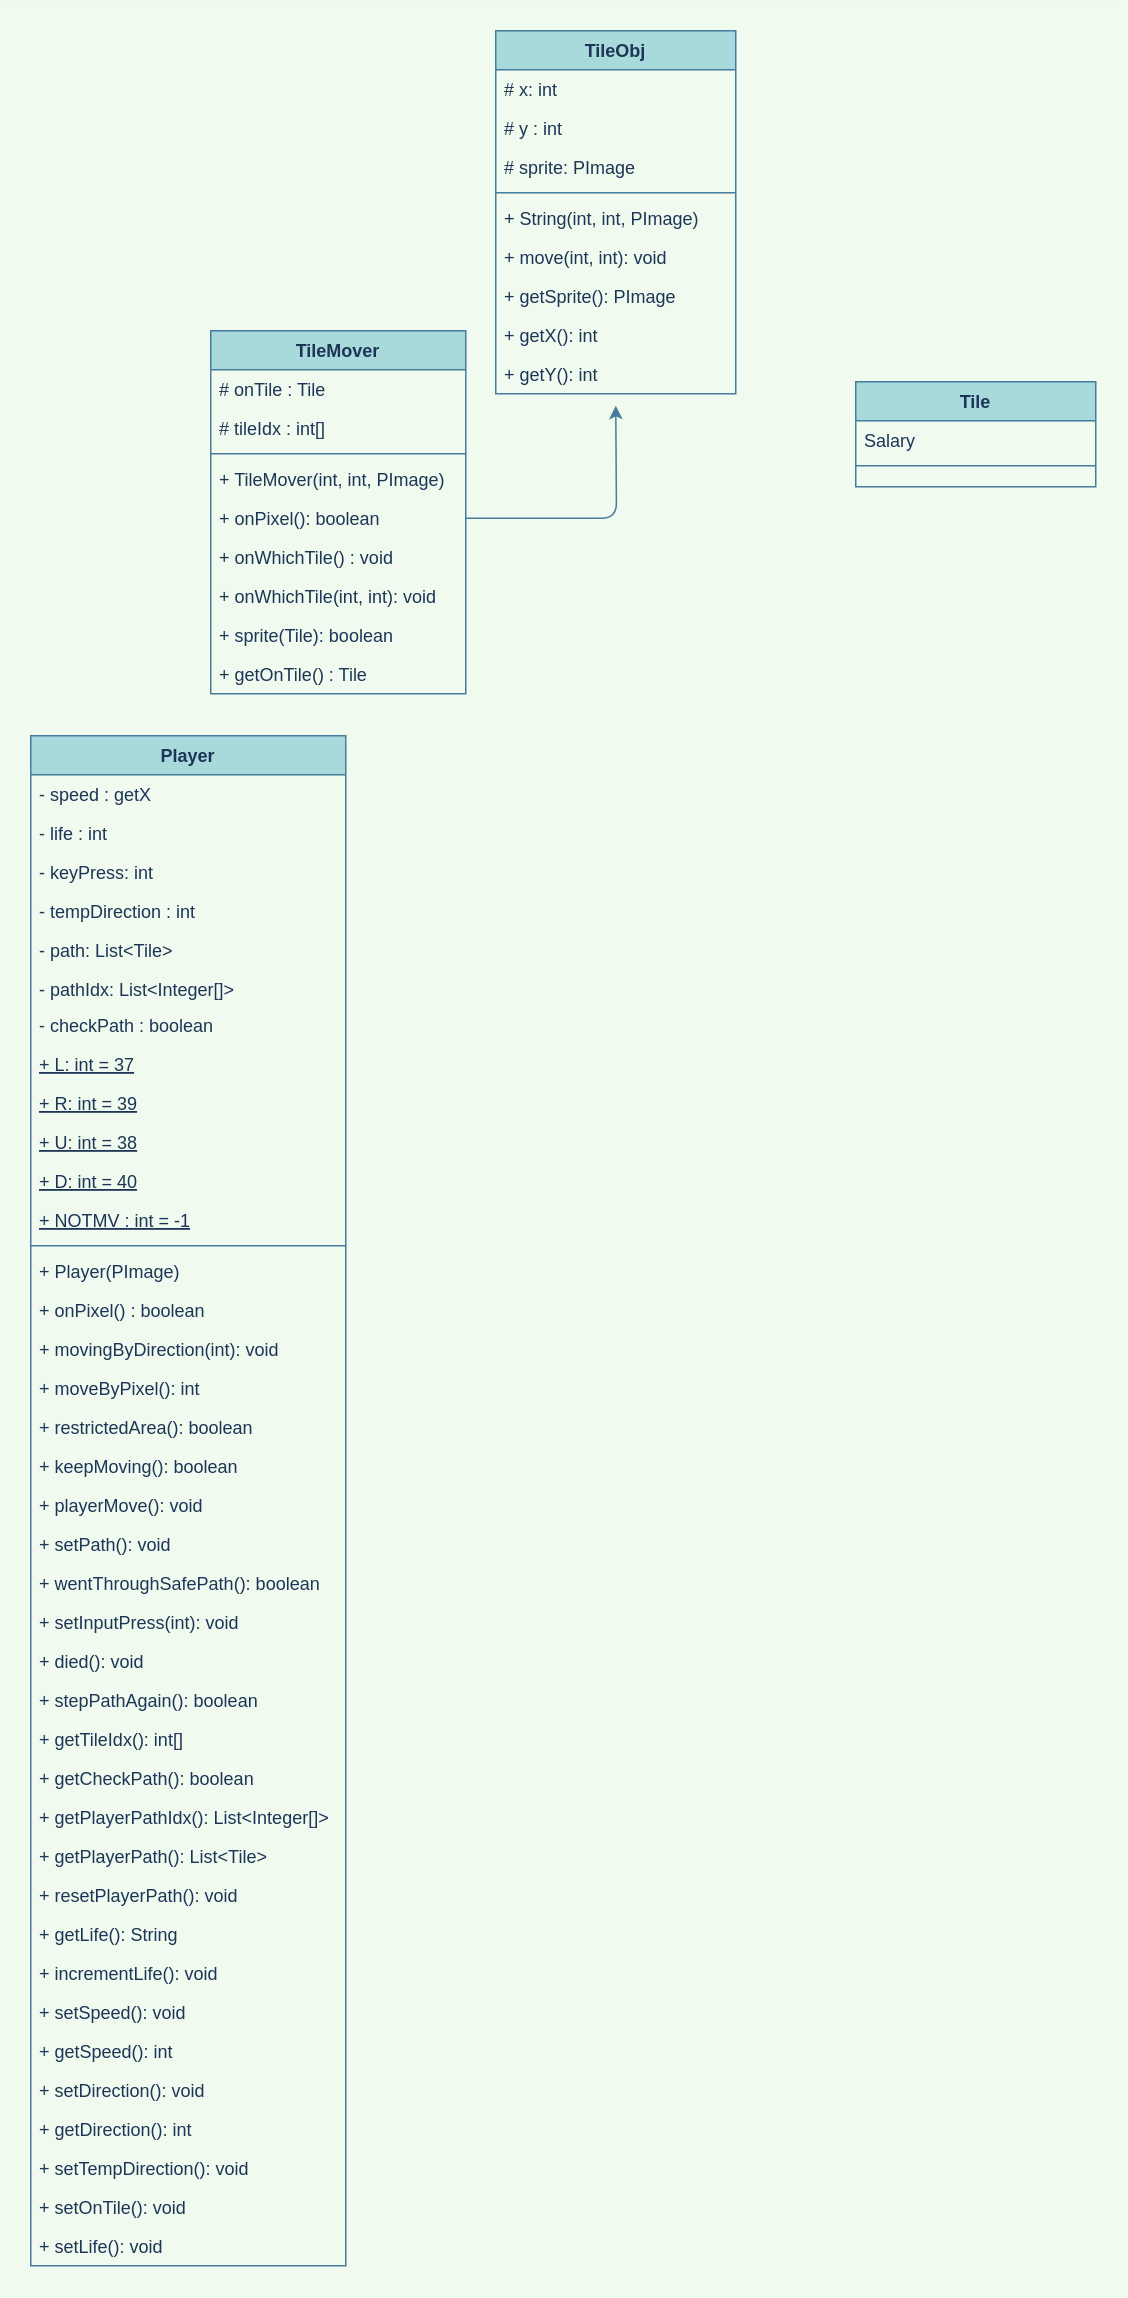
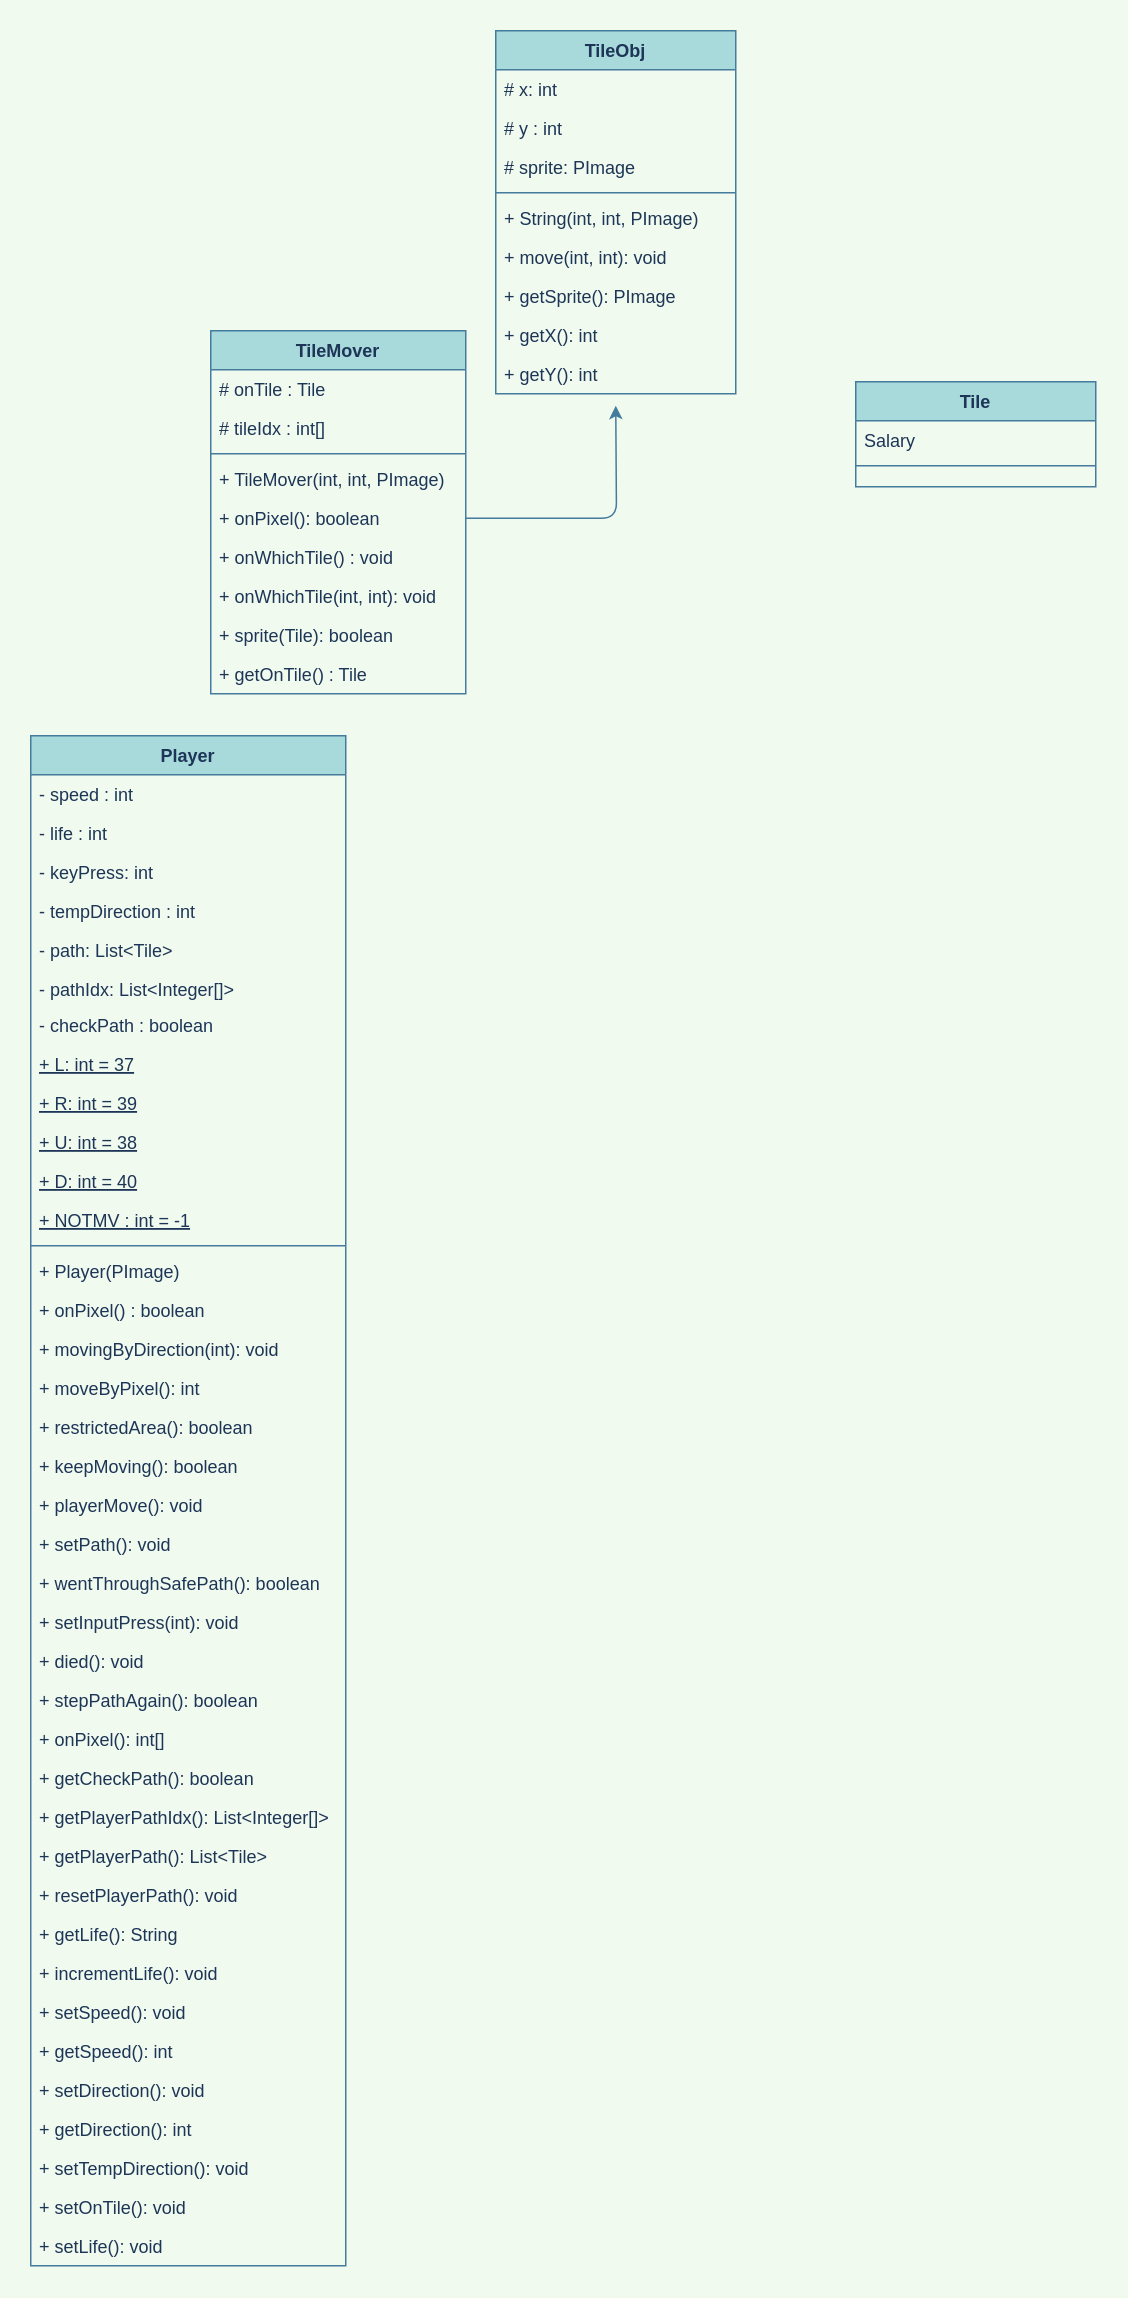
- <mxCell id="26" value="- speed : getX" style="text;align=left;verticalAlign=top;spacingLeft=4;spacingRight=4;overflow=hidden;rotatable=0;points=[[0,0.5],[1,0.5]];portConstraint=eastwest;fontColor=#1D3557;" vertex="1" parent="25"><mxGeometry y="26" width="210" height="26" as="geometry" /></mxCell>
+ <mxCell id="26" value="- speed : int" style="text;align=left;verticalAlign=top;spacingLeft=4;spacingRight=4;overflow=hidden;rotatable=0;points=[[0,0.5],[1,0.5]];portConstraint=eastwest;fontColor=#1D3557;" vertex="1" parent="25"><mxGeometry y="26" width="210" height="26" as="geometry" /></mxCell>
- <mxCell id="51" value="+ getTileIdx(): int[]" style="text;align=left;verticalAlign=top;spacingLeft=4;spacingRight=4;overflow=hidden;rotatable=0;points=[[0,0.5],[1,0.5]];portConstraint=eastwest;fontColor=#1D3557;" vertex="1" parent="25"><mxGeometry y="656" width="210" height="26" as="geometry" /></mxCell>
+ <mxCell id="51" value="+ onPixel(): int[]" style="text;align=left;verticalAlign=top;spacingLeft=4;spacingRight=4;overflow=hidden;rotatable=0;points=[[0,0.5],[1,0.5]];portConstraint=eastwest;fontColor=#1D3557;" vertex="1" parent="25"><mxGeometry y="656" width="210" height="26" as="geometry" /></mxCell>
